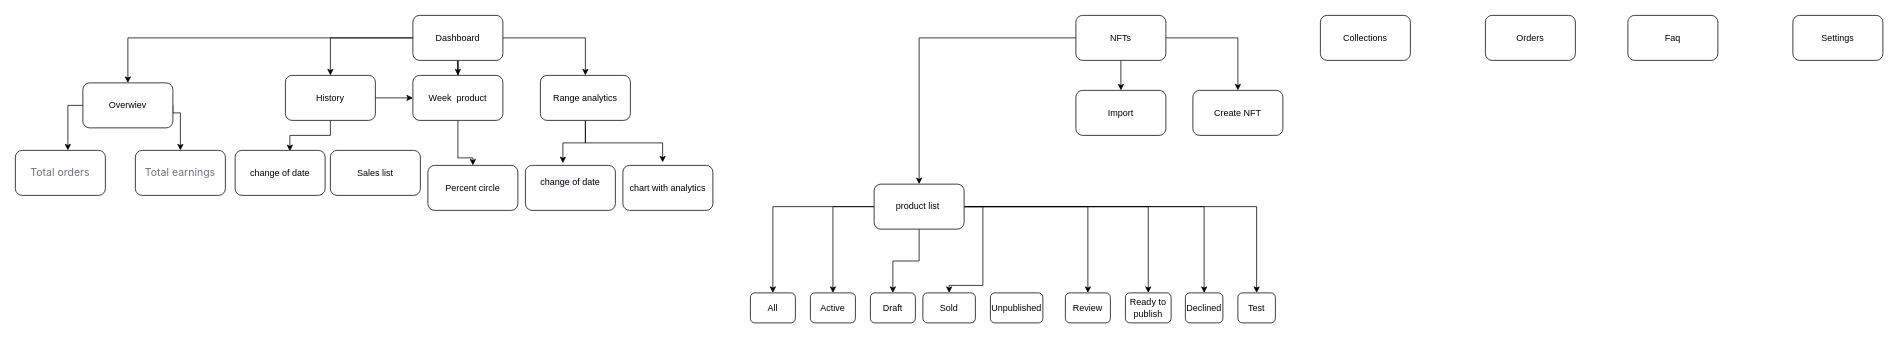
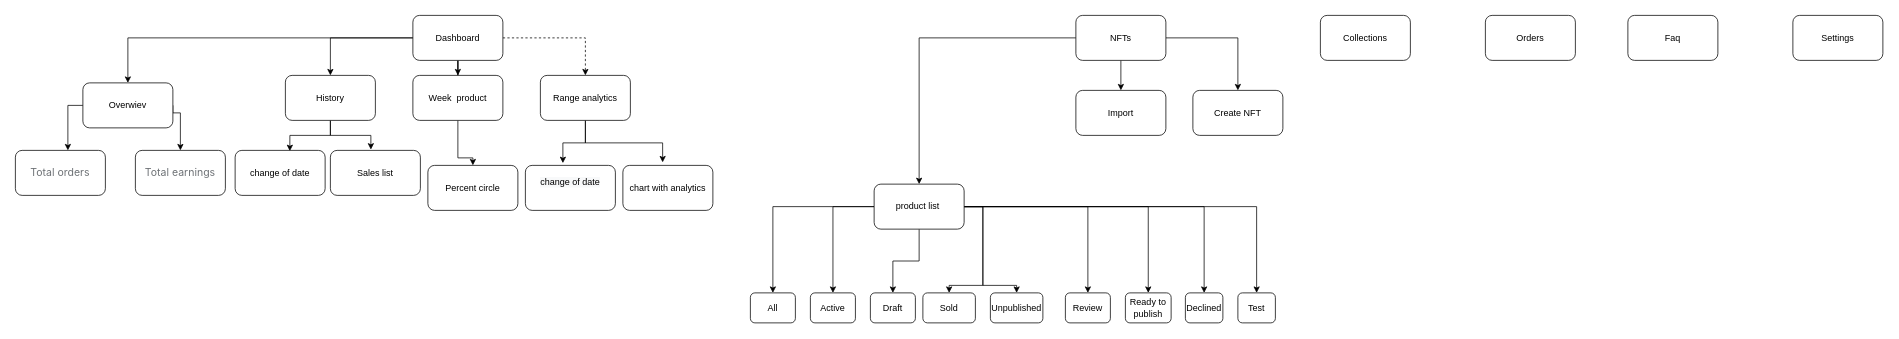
- <mxCell id="5" value="" style="edgeStyle=orthogonalEdgeStyle;rounded=0;orthogonalLoop=1;jettySize=auto;html=1;fontSize=43;" edge="1" parent="1" source="6" target="25"><mxGeometry relative="1" as="geometry" /></mxCell>
+ <mxCell id="5" value="" style="edgeStyle=orthogonalEdgeStyle;rounded=0;orthogonalLoop=1;jettySize=auto;html=1;fontSize=43;dashed=1;" edge="1" parent="1" source="6" target="25"><mxGeometry relative="1" as="geometry" /></mxCell>
- <mxCell id="19" value="" style="edgeStyle=orthogonalEdgeStyle;rounded=0;orthogonalLoop=1;jettySize=auto;html=1;fontSize=43;" edge="1" parent="1" source="20" target="22"><mxGeometry relative="1" as="geometry"><mxPoint x="610" y="210" as="targetPoint" /></mxGeometry></mxCell>
+ <mxCell id="19" value="" style="edgeStyle=orthogonalEdgeStyle;rounded=0;orthogonalLoop=1;jettySize=auto;html=1;fontSize=43;entryX=0.45;entryY=-0.017;entryDx=0;entryDy=0;entryPerimeter=0;" edge="1" parent="1" source="20" target="29"><mxGeometry relative="1" as="geometry"><mxPoint x="610" y="210" as="targetPoint" /></mxGeometry></mxCell>
+ <mxCell id="36" value="" style="edgeStyle=orthogonalEdgeStyle;rounded=0;orthogonalLoop=1;jettySize=auto;html=1;fontSize=43;" edge="1" parent="1" source="42" target="48"><mxGeometry relative="1" as="geometry"><Array as="points"><mxPoint x="1310" y="380" /><mxPoint x="1355" y="380" /></Array></mxGeometry></mxCell>
